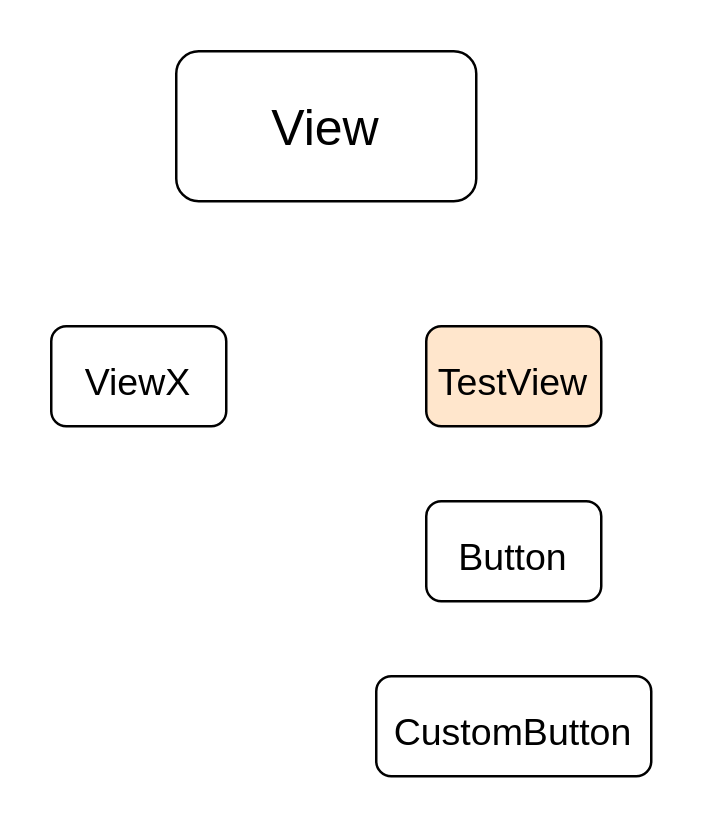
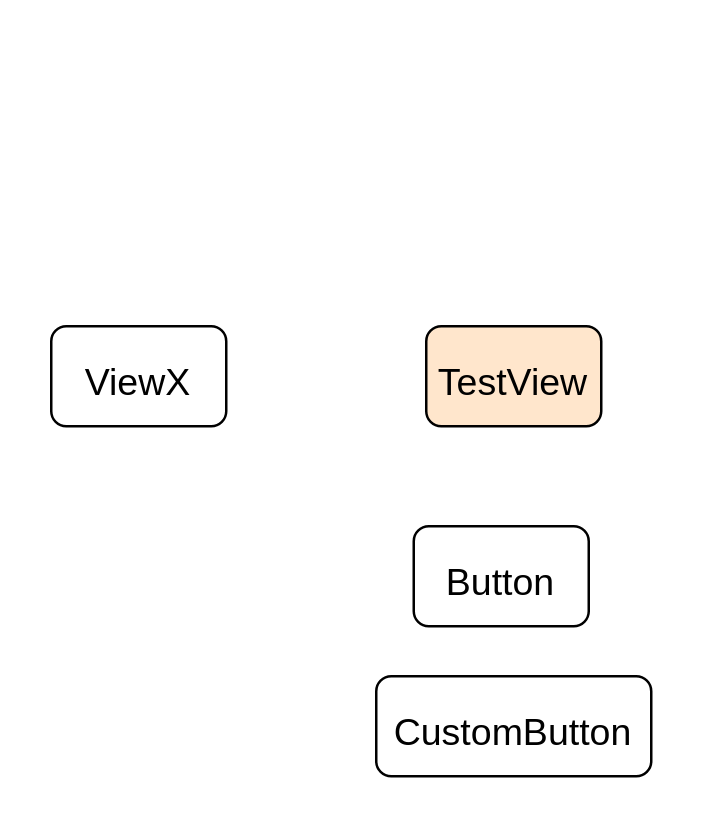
- <mxCell id="2" value="&lt;font style=&quot;font-size: 20px;&quot;&gt;View&lt;/font&gt;" style="rounded=1;whiteSpace=wrap;html=1;fontSize=16;" vertex="1" parent="1"><mxGeometry x="70" y="20" width="120" height="60" as="geometry" /></mxCell>
- <mxCell id="5" value="&lt;font style=&quot;font-size: 15px;&quot;&gt;Button&lt;/font&gt;" style="rounded=1;whiteSpace=wrap;html=1;fontSize=20;" vertex="1" parent="1"><mxGeometry x="170" y="200" width="70" height="40" as="geometry" /></mxCell>
+ <mxCell id="5" value="&lt;font style=&quot;font-size: 15px;&quot;&gt;Button&lt;/font&gt;" style="rounded=1;whiteSpace=wrap;html=1;fontSize=20;" vertex="1" parent="1"><mxGeometry x="165" y="210" width="70" height="40" as="geometry" /></mxCell>
